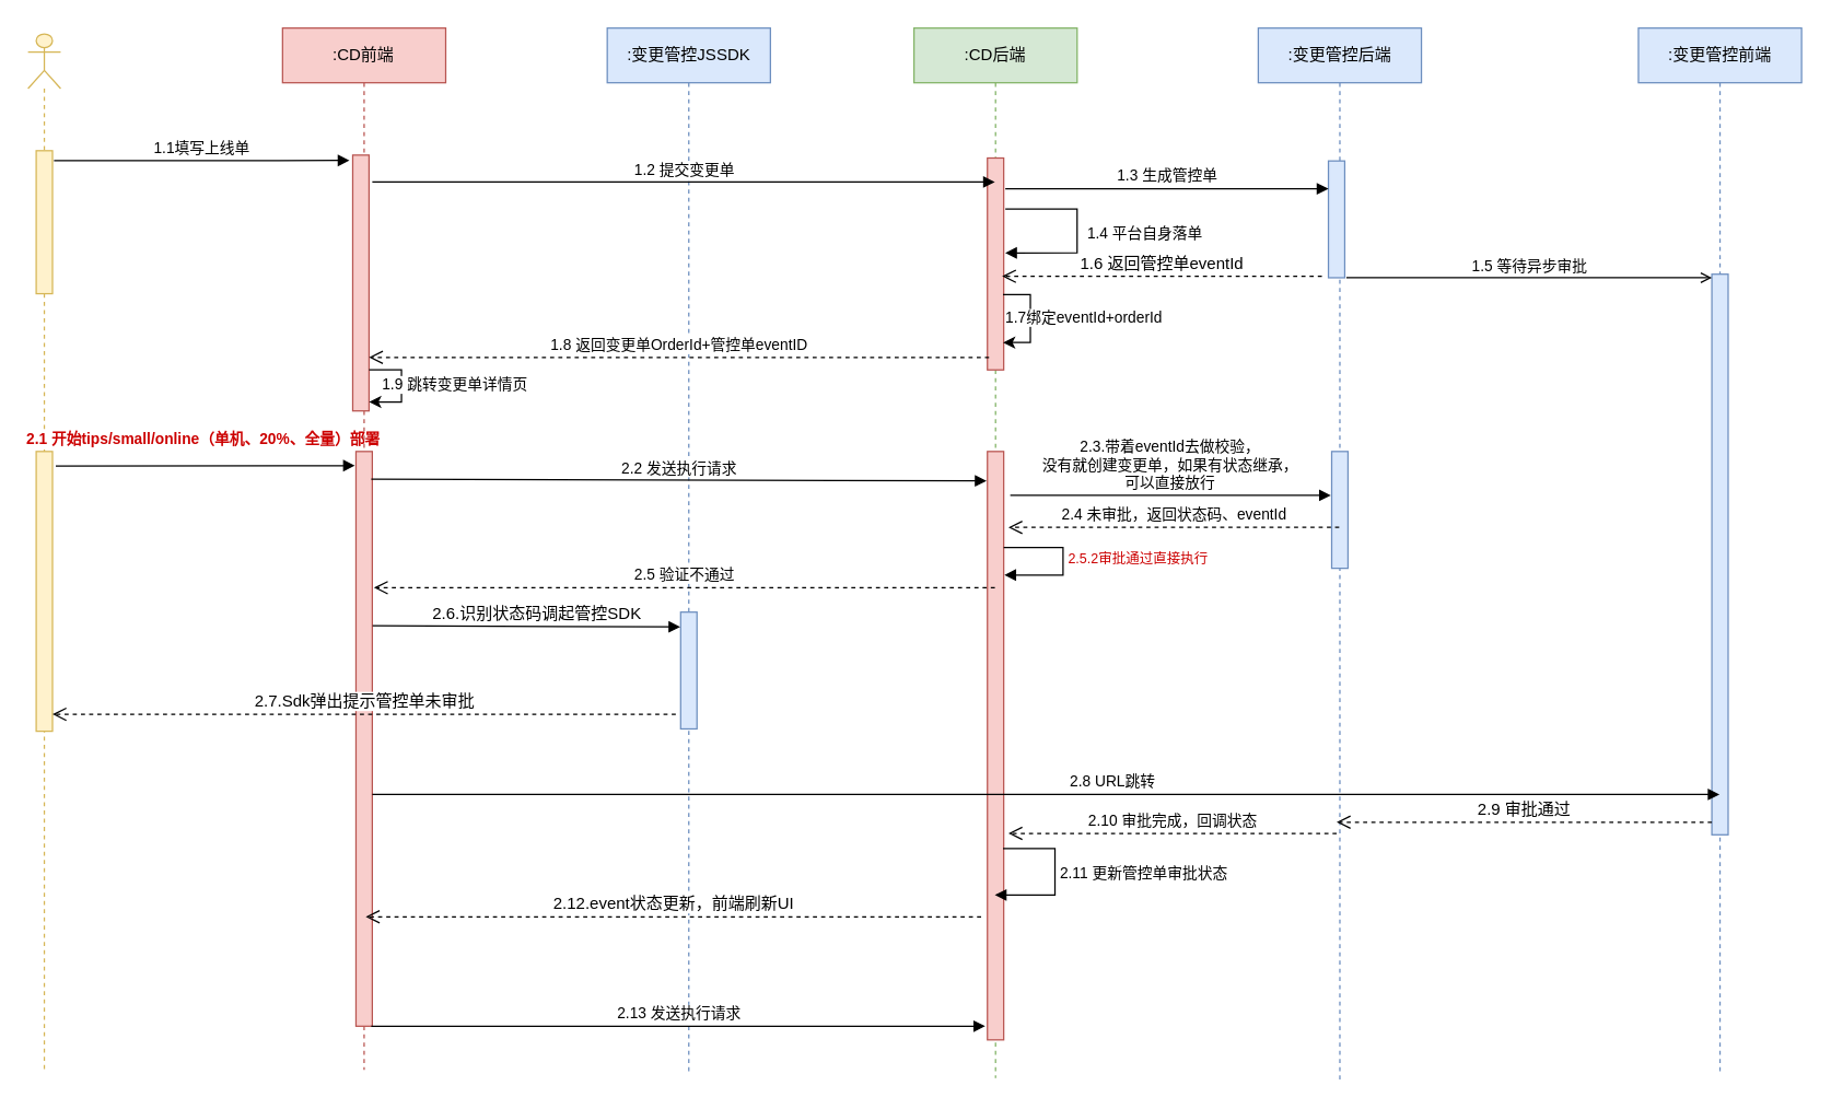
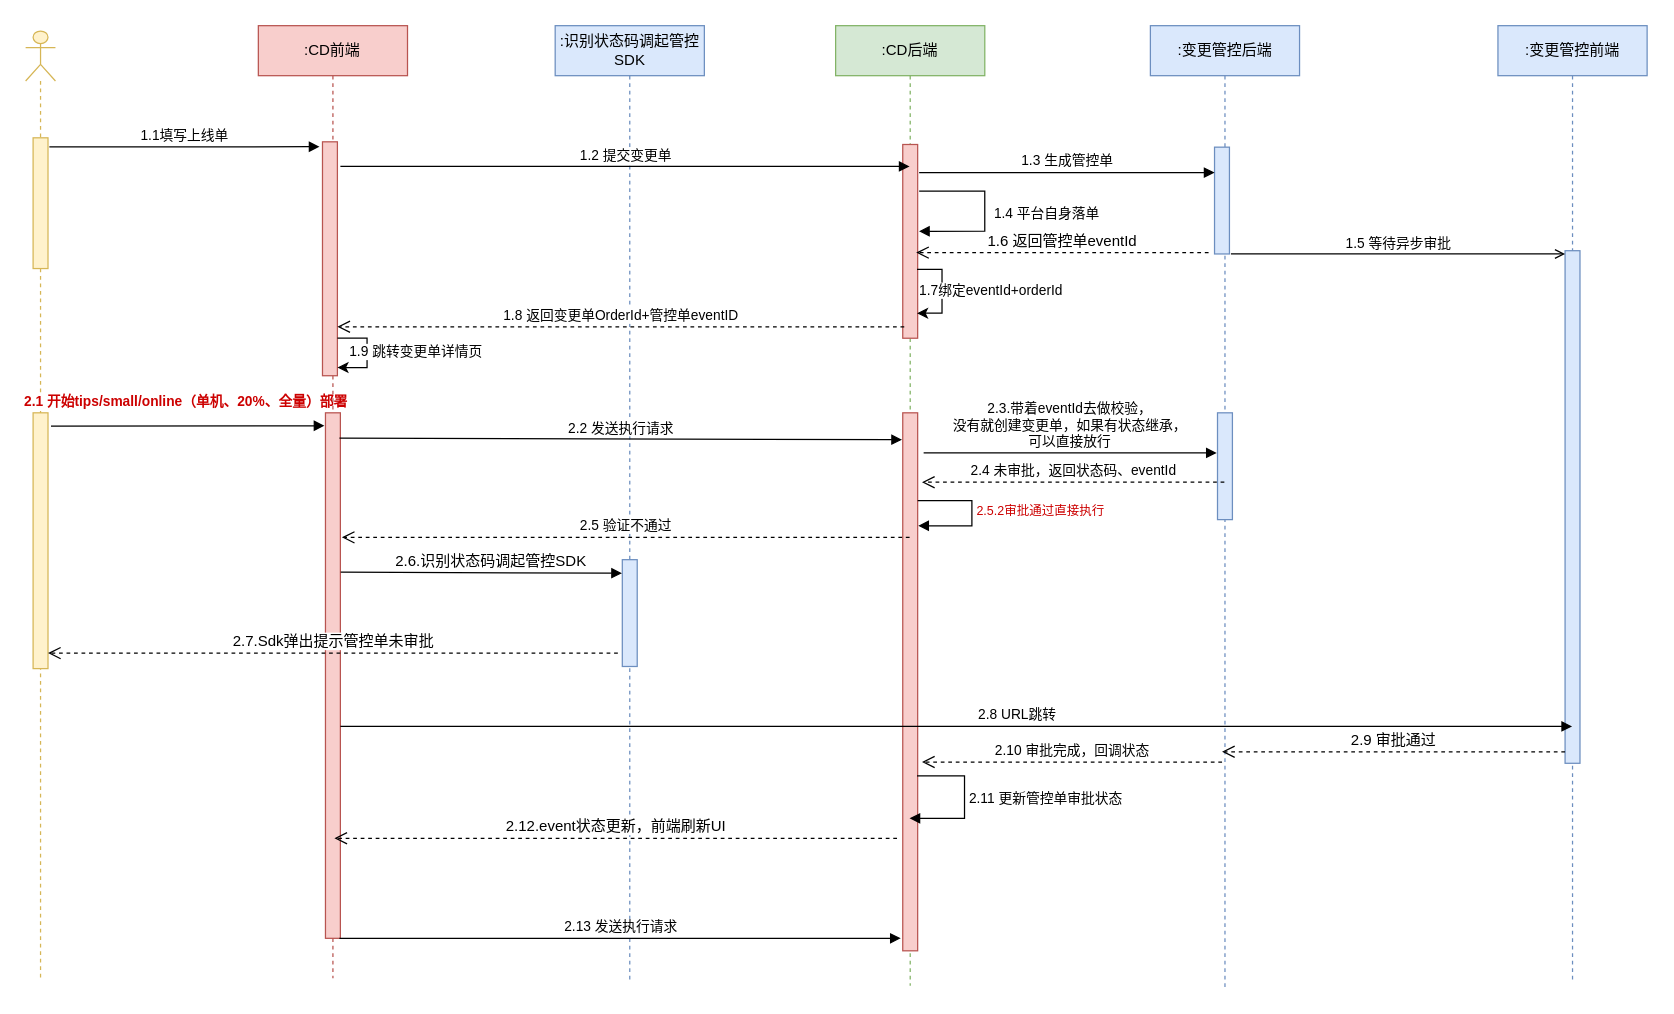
- <mxCell id="21" value=":变更管控JSSDK" style="shape=umlLifeline;perimeter=lifelinePerimeter;whiteSpace=wrap;html=1;container=1;collapsible=0;recursiveResize=0;outlineConnect=0;fillColor=#dae8fc;strokeColor=#6c8ebf;" parent="1" vertex="1"><mxGeometry x="443.58" y="20" width="119.32" height="765" as="geometry" /></mxCell>
+ <mxCell id="21" value=":识别状态码调起管控SDK" style="shape=umlLifeline;perimeter=lifelinePerimeter;whiteSpace=wrap;html=1;container=1;collapsible=0;recursiveResize=0;outlineConnect=0;fillColor=#dae8fc;strokeColor=#6c8ebf;" parent="1" vertex="1"><mxGeometry x="443.58" y="20" width="119.32" height="765" as="geometry" /></mxCell>
